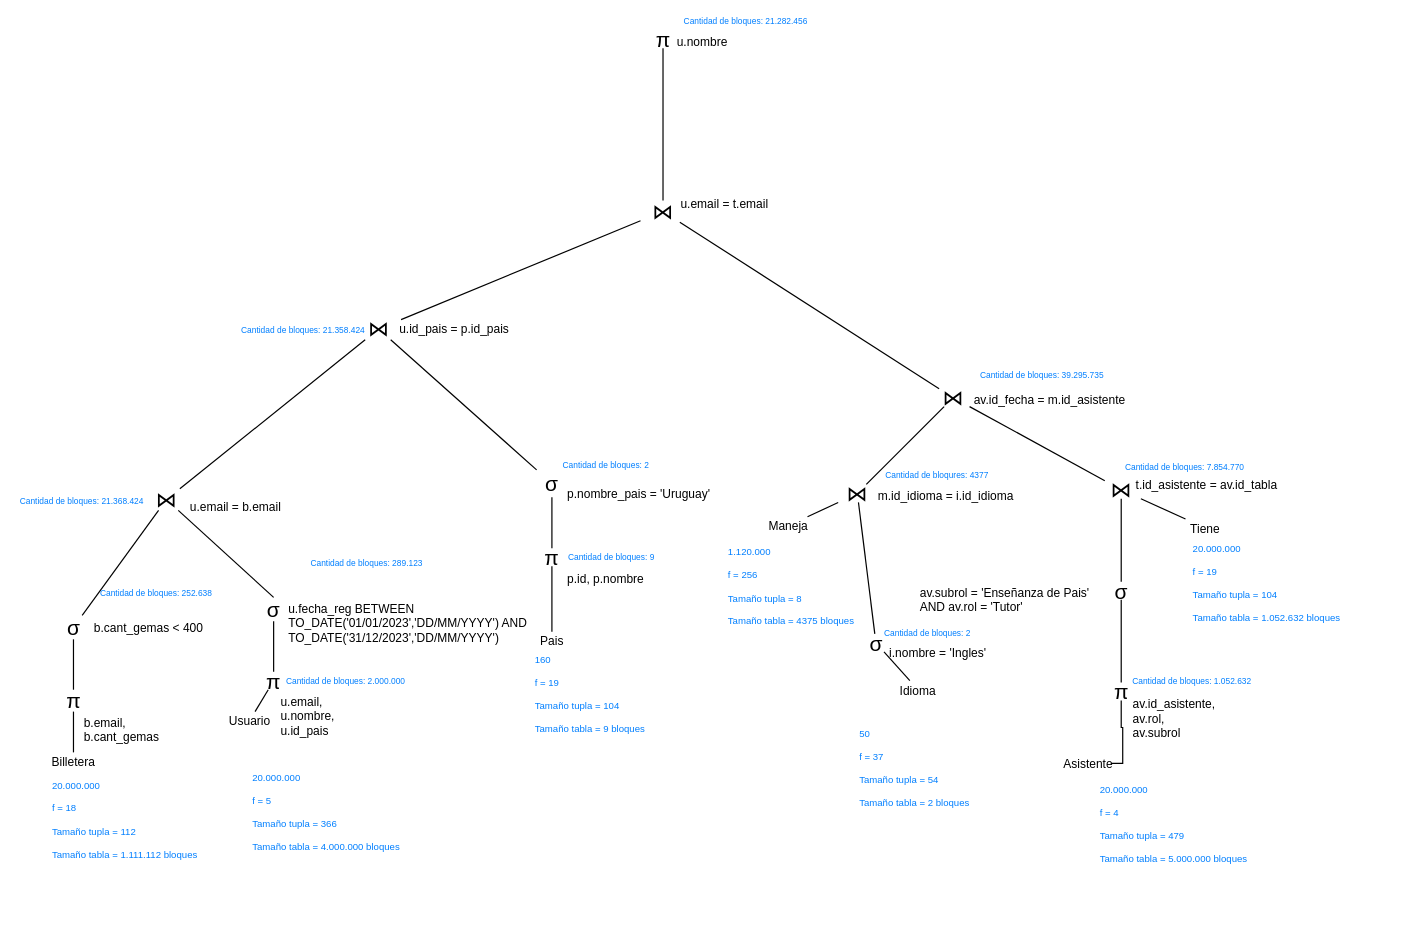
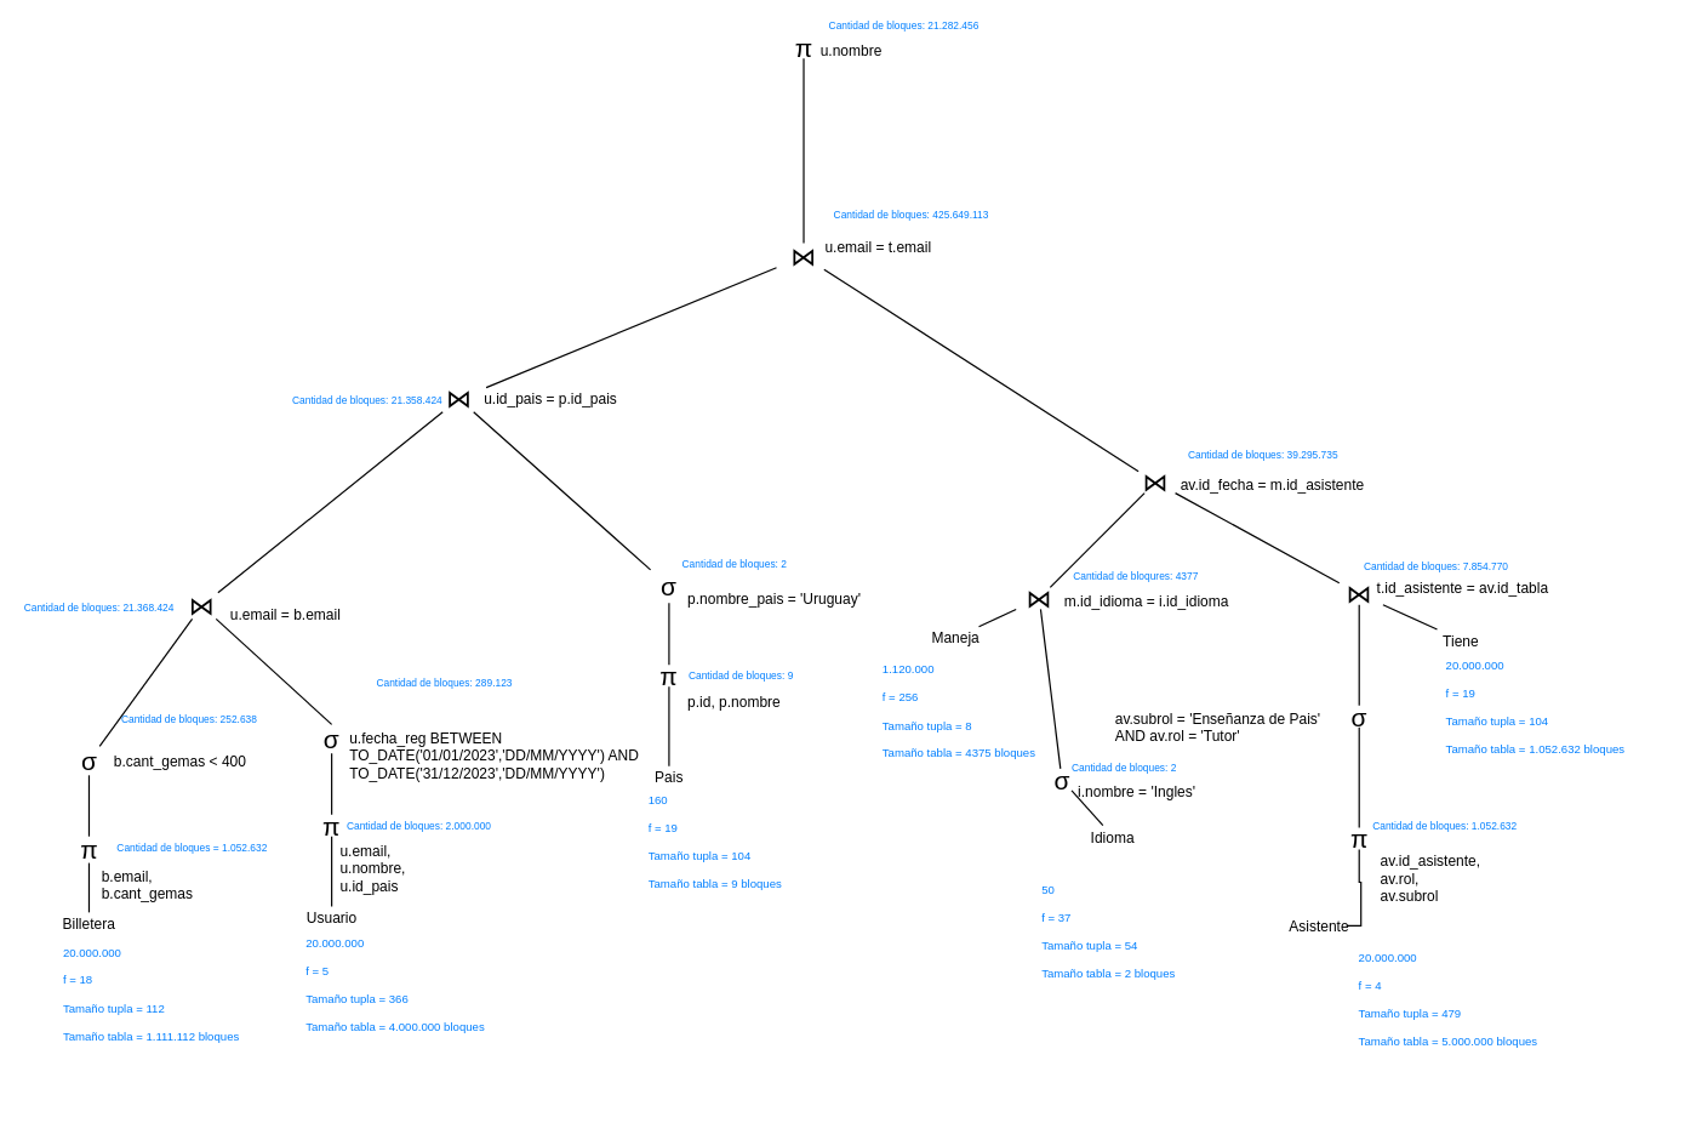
+ <mxCell id="75" value="Cantidad de bloques: 425.649.113" style="text;html=1;align=center;verticalAlign=middle;resizable=0;points=[];autosize=1;strokeColor=none;fillColor=none;fontSize=14;fontFamily=Helvetica;fontColor=#007FFF;" parent="72" vertex="1"><mxGeometry x="65" width="240" height="30" as="geometry" /></mxCell>
+ <mxCell id="54" value="Cantidad de bloques = 1.052.632" style="text;html=1;align=center;verticalAlign=middle;resizable=0;points=[];autosize=1;strokeColor=none;fillColor=none;fontSize=14;fontFamily=Helvetica;fontColor=#007FFF;" parent="1" vertex="1"><mxGeometry x="147.75" y="1149.5" width="230" height="30" as="geometry" /></mxCell>
- <mxCell id="33" value="&lt;span style=&quot;font-size: 20px; font-style: normal; font-variant-ligatures: normal; font-variant-caps: normal; letter-spacing: normal; orphans: 2; text-align: left; text-indent: 0px; text-transform: none; widows: 2; word-spacing: 0px; -webkit-text-stroke-width: 0px; white-space: normal; text-decoration-thickness: initial; text-decoration-style: initial; text-decoration-color: initial; float: none; display: inline !important;&quot;&gt;av.id_asistente,&lt;/span&gt;&lt;div style=&quot;font-size: 20px;&quot;&gt;&lt;span style=&quot;font-size: 20px; font-style: normal; font-variant-ligatures: normal; font-variant-caps: normal; letter-spacing: normal; orphans: 2; text-align: left; text-indent: 0px; text-transform: none; widows: 2; word-spacing: 0px; -webkit-text-stroke-width: 0px; white-space: normal; text-decoration-thickness: initial; text-decoration-style: initial; text-decoration-color: initial; float: none; display: inline !important;&quot;&gt;av.rol,&lt;div style=&quot;font-size: 20px;&quot;&gt;&lt;span style=&quot;font-size: 20px;&quot;&gt;av.subrol&lt;/span&gt;&lt;/div&gt;&lt;/span&gt;&lt;/div&gt;" style="text;whiteSpace=wrap;html=1;labelBackgroundColor=none;strokeWidth=2;fontColor=default;fontSize=20;fontStyle=0;fontFamily=Helvetica;" parent="1" vertex="1"><mxGeometry x="1885.75" y="1154.5" width="140.25" height="90" as="geometry" /></mxCell>
+ <mxCell id="33" value="&lt;span style=&quot;font-size: 20px; font-style: normal; font-variant-ligatures: normal; font-variant-caps: normal; letter-spacing: normal; orphans: 2; text-align: left; text-indent: 0px; text-transform: none; widows: 2; word-spacing: 0px; -webkit-text-stroke-width: 0px; white-space: normal; text-decoration-thickness: initial; text-decoration-style: initial; text-decoration-color: initial; float: none; display: inline !important;&quot;&gt;av.id_asistente,&lt;/span&gt;&lt;div style=&quot;font-size: 20px;&quot;&gt;&lt;span style=&quot;font-size: 20px; font-style: normal; font-variant-ligatures: normal; font-variant-caps: normal; letter-spacing: normal; orphans: 2; text-align: left; text-indent: 0px; text-transform: none; widows: 2; word-spacing: 0px; -webkit-text-stroke-width: 0px; white-space: normal; text-decoration-thickness: initial; text-decoration-style: initial; text-decoration-color: initial; float: none; display: inline !important;&quot;&gt;av.rol,&lt;div style=&quot;font-size: 20px;&quot;&gt;&lt;span style=&quot;font-size: 20px;&quot;&gt;av.subrol&lt;/span&gt;&lt;/div&gt;&lt;/span&gt;&lt;/div&gt;" style="text;whiteSpace=wrap;html=1;labelBackgroundColor=none;strokeWidth=2;fontColor=default;fontSize=20;fontStyle=0;fontFamily=Helvetica;" parent="1" vertex="1"><mxGeometry x="1895.75" y="1164.5" width="140.25" height="90" as="geometry" /></mxCell>
- <mxCell id="4" value="Usuario" style="text;html=1;align=center;verticalAlign=middle;whiteSpace=wrap;rounded=0;fontSize=20;labelBackgroundColor=none;strokeWidth=2;fontColor=default;fontStyle=0;fontFamily=Helvetica;" parent="1" vertex="1"><mxGeometry x="377.75" y="1186" width="75" height="30" as="geometry" /></mxCell>
+ <mxCell id="4" value="Usuario" style="text;html=1;align=center;verticalAlign=middle;whiteSpace=wrap;rounded=0;fontSize=20;labelBackgroundColor=none;strokeWidth=2;fontColor=default;fontStyle=0;fontFamily=Helvetica;" parent="1" vertex="1"><mxGeometry x="417.75" y="1246" width="75" height="30" as="geometry" /></mxCell>
- <mxCell id="52" value="&lt;font style=&quot;font-size: 16px;&quot;&gt;20.000.000&lt;br style=&quot;font-size: 16px;&quot;&gt;&lt;br style=&quot;font-size: 16px;&quot;&gt;f = 4&lt;br style=&quot;font-size: 16px;&quot;&gt;&lt;br style=&quot;font-size: 16px;&quot;&gt;Tamaño tupla = 479&lt;br style=&quot;font-size: 16px;&quot;&gt;&lt;br style=&quot;font-size: 16px;&quot;&gt;Tamaño tabla = 5.000.000 bloques&lt;br style=&quot;font-size: 16px;&quot;&gt;&lt;/font&gt;" style="text;html=1;strokeColor=none;fillColor=none;align=left;verticalAlign=top;whiteSpace=wrap;rounded=0;fontColor=#007FFF;fontSize=16;fontFamily=Helvetica;" parent="1" vertex="1"><mxGeometry x="1831" y="1299.5" width="331.25" height="222" as="geometry" /></mxCell>
+ <mxCell id="52" value="&lt;font style=&quot;font-size: 16px;&quot;&gt;20.000.000&lt;br style=&quot;font-size: 16px;&quot;&gt;&lt;br style=&quot;font-size: 16px;&quot;&gt;f = 4&lt;br style=&quot;font-size: 16px;&quot;&gt;&lt;br style=&quot;font-size: 16px;&quot;&gt;Tamaño tupla = 479&lt;br style=&quot;font-size: 16px;&quot;&gt;&lt;br style=&quot;font-size: 16px;&quot;&gt;Tamaño tabla = 5.000.000 bloques&lt;br style=&quot;font-size: 16px;&quot;&gt;&lt;/font&gt;" style="text;html=1;strokeColor=none;fillColor=none;align=left;verticalAlign=top;whiteSpace=wrap;rounded=0;fontColor=#007FFF;fontSize=16;fontFamily=Helvetica;" parent="1" vertex="1"><mxGeometry x="1866" y="1299.5" width="331.25" height="222" as="geometry" /></mxCell>
